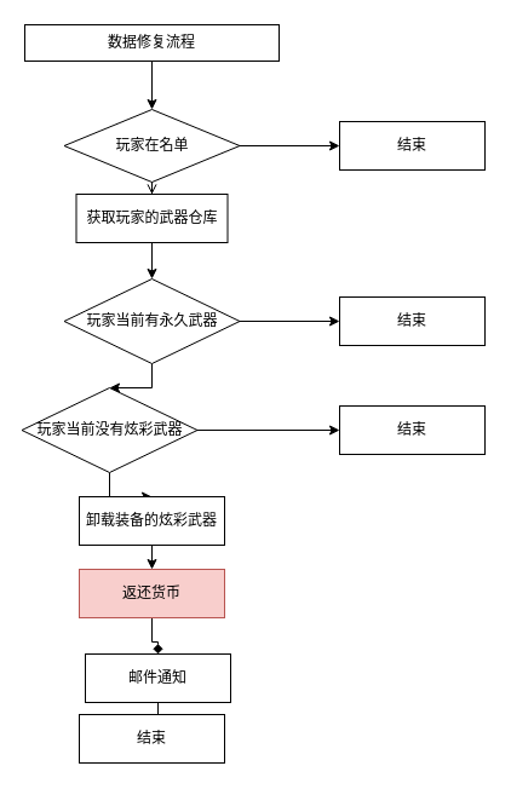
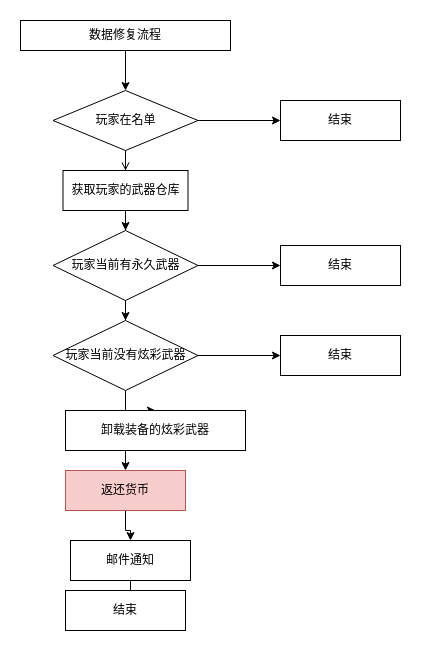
- <mxCell id="9" value="获取玩家的武器仓库" style="rounded=0;whiteSpace=wrap;html=1;" vertex="1" parent="1"><mxGeometry x="62.5" y="160" width="125" height="40" as="geometry" /></mxCell>
+ <mxCell id="9" value="获取玩家的武器仓库" style="rounded=0;whiteSpace=wrap;html=1;" vertex="1" parent="1"><mxGeometry x="62.5" y="170" width="125" height="40" as="geometry" /></mxCell>
- <mxCell id="16" value="玩家当前没有炫彩武器" style="rhombus;whiteSpace=wrap;html=1;" vertex="1" parent="1"><mxGeometry x="17.5" y="320" width="145" height="70" as="geometry" /></mxCell>
+ <mxCell id="16" value="玩家当前没有炫彩武器" style="rhombus;whiteSpace=wrap;html=1;" vertex="1" parent="1"><mxGeometry x="52.5" y="320" width="145" height="70" as="geometry" /></mxCell>
- <mxCell id="19" value="卸载装备的炫彩武器" style="rounded=0;whiteSpace=wrap;html=1;" vertex="1" parent="1"><mxGeometry x="65" y="410" width="120" height="40" as="geometry" /></mxCell>
+ <mxCell id="19" value="卸载装备的炫彩武器" style="rounded=0;whiteSpace=wrap;html=1;" vertex="1" parent="1"><mxGeometry x="65" y="410" width="180" height="40" as="geometry" /></mxCell>
- <mxCell id="20" style="edgeStyle=orthogonalEdgeStyle;rounded=0;orthogonalLoop=1;jettySize=auto;html=1;exitX=0.5;exitY=1;exitDx=0;exitDy=0;endArrow=diamond;" edge="1" parent="1" source="21" target="23"><mxGeometry relative="1" as="geometry" /></mxCell>
+ <mxCell id="20" style="edgeStyle=orthogonalEdgeStyle;rounded=0;orthogonalLoop=1;jettySize=auto;html=1;exitX=0.5;exitY=1;exitDx=0;exitDy=0;" edge="1" parent="1" source="21" target="23"><mxGeometry relative="1" as="geometry" /></mxCell>
